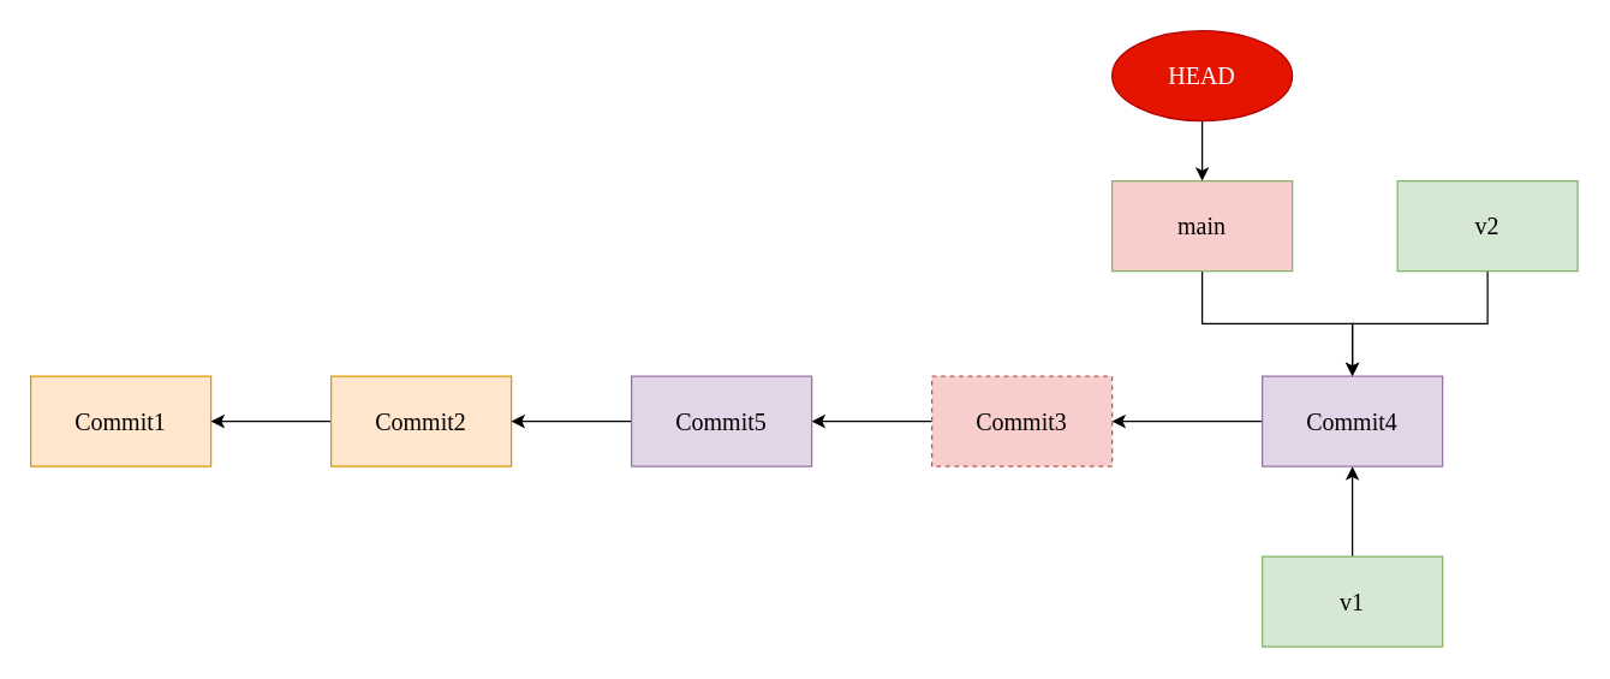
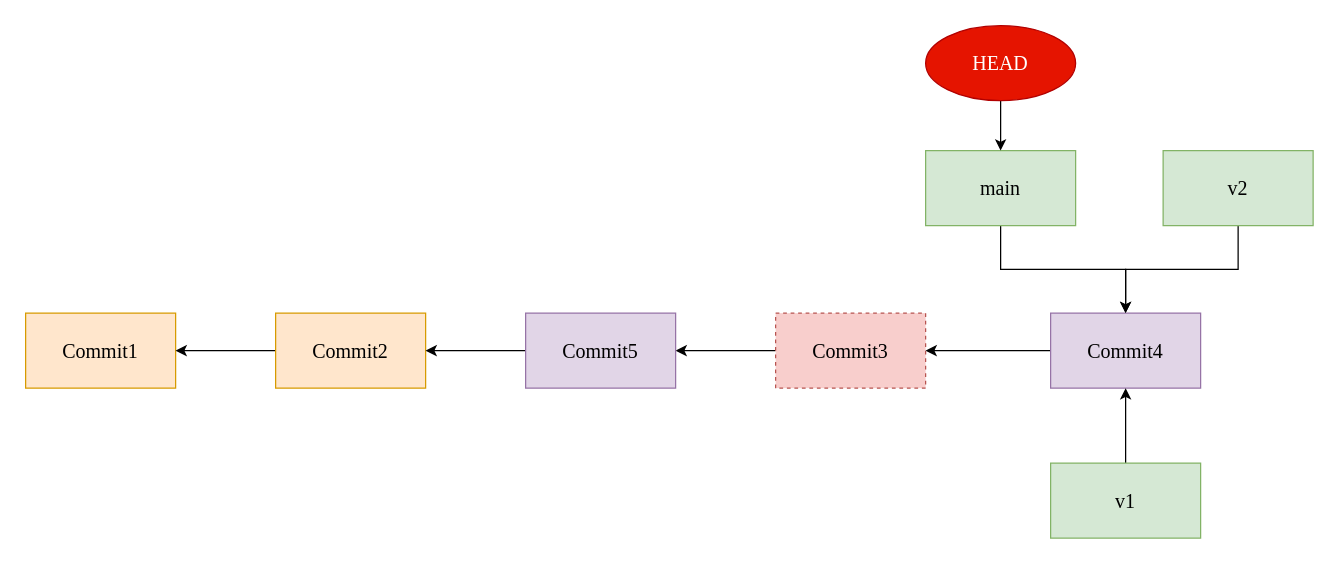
- <mxCell id="12" value="main" style="rounded=0;whiteSpace=wrap;html=1;fillColor=#f8cecc;strokeColor=#82b366;fontSize=16;fontFamily=Comic Sans MS;" parent="1" vertex="1"><mxGeometry x="740" y="120" width="120" height="60" as="geometry" /></mxCell>
+ <mxCell id="12" value="main" style="rounded=0;whiteSpace=wrap;html=1;fillColor=#d5e8d4;strokeColor=#82b366;fontSize=16;fontFamily=Comic Sans MS;" parent="1" vertex="1"><mxGeometry x="740" y="120" width="120" height="60" as="geometry" /></mxCell>
